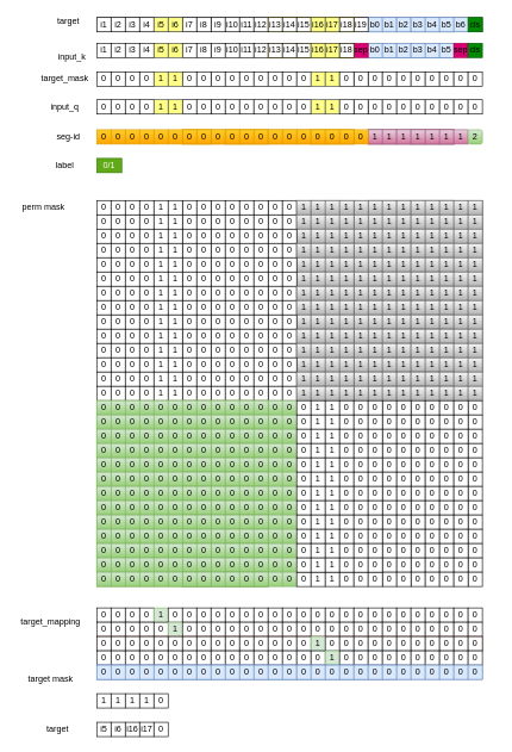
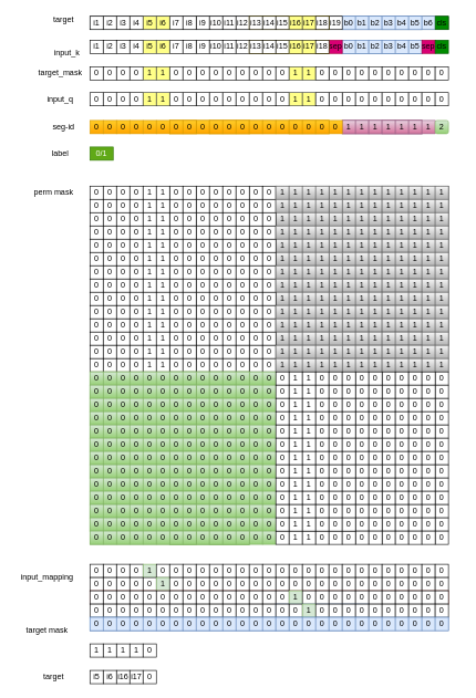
- <mxCell id="1183" value="perm mask" style="text;html=1;resizable=0;autosize=1;align=center;verticalAlign=middle;points=[];fillColor=none;strokeColor=none;rounded=0;fontColor=#000000;" vertex="1" parent="1"><mxGeometry x="25" y="280" width="70" height="20" as="geometry" /></mxCell>
+ <mxCell id="1183" value="perm mask" style="text;html=1;resizable=0;autosize=1;align=center;verticalAlign=middle;points=[];fillColor=none;strokeColor=none;rounded=0;fontColor=#000000;" vertex="1" parent="1"><mxGeometry x="45" y="280" width="70" height="20" as="geometry" /></mxCell>
- <mxCell id="1221" value="target_mapping" style="text;html=1;resizable=0;autosize=1;align=center;verticalAlign=middle;points=[];fillColor=none;strokeColor=none;rounded=0;fontColor=#000000;" vertex="1" parent="1"><mxGeometry x="20" y="860" width="100" height="20" as="geometry" /></mxCell>
+ <mxCell id="1221" value="input_mapping" style="text;html=1;resizable=0;autosize=1;align=center;verticalAlign=middle;points=[];fillColor=none;strokeColor=none;rounded=0;fontColor=#000000;" vertex="1" parent="1"><mxGeometry x="20" y="860" width="100" height="20" as="geometry" /></mxCell>
